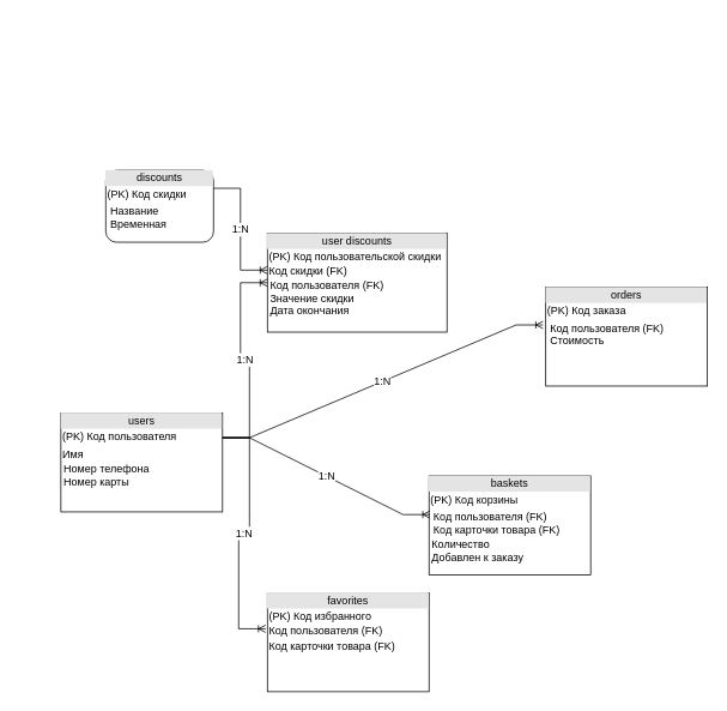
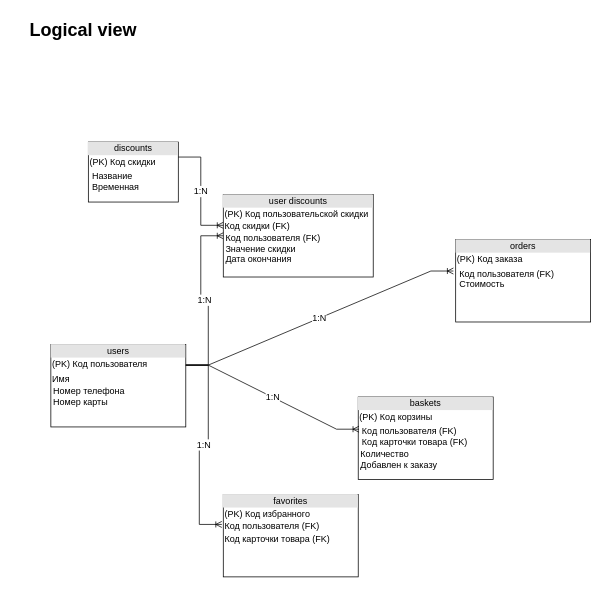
+ <mxCell id="8" value="Logical view" style="text;strokeColor=none;fillColor=none;html=1;fontSize=24;fontStyle=1;verticalAlign=middle;align=center;" parent="1" vertex="1"><mxGeometry x="20" y="20" width="180" height="40" as="geometry" /></mxCell>
- <mxCell id="7" value="&lt;div style=&quot;text-align: center; box-sizing: border-box; width: 100%; background: rgb(228, 228, 228); padding: 2px;&quot;&gt;discounts&lt;/div&gt;&lt;table style=&quot;width:100%;font-size:1em;&quot; cellpadding=&quot;2&quot; cellspacing=&quot;0&quot;&gt;&lt;tbody&gt;&lt;tr&gt;&lt;td&gt;(PK) Код скидки&lt;/td&gt;&lt;td&gt;&lt;br&gt;&lt;/td&gt;&lt;/tr&gt;&lt;tr&gt;&lt;td&gt;&amp;nbsp;Название&lt;br&gt;&amp;nbsp;Временная&lt;/td&gt;&lt;td&gt;&lt;/td&gt;&lt;/tr&gt;&lt;/tbody&gt;&lt;/table&gt;&lt;span style=&quot;&quot;&gt;&lt;br&gt;&lt;/span&gt;" style="verticalAlign=top;align=left;overflow=fill;html=1;rounded=1;" parent="1" vertex="1"><mxGeometry x="117" y="189" width="120" height="80" as="geometry" /></mxCell>
+ <mxCell id="7" value="&lt;div style=&quot;text-align: center; box-sizing: border-box; width: 100%; background: rgb(228, 228, 228); padding: 2px;&quot;&gt;discounts&lt;/div&gt;&lt;table style=&quot;width:100%;font-size:1em;&quot; cellpadding=&quot;2&quot; cellspacing=&quot;0&quot;&gt;&lt;tbody&gt;&lt;tr&gt;&lt;td&gt;(PK) Код скидки&lt;/td&gt;&lt;td&gt;&lt;br&gt;&lt;/td&gt;&lt;/tr&gt;&lt;tr&gt;&lt;td&gt;&amp;nbsp;Название&lt;br&gt;&amp;nbsp;Временная&lt;/td&gt;&lt;td&gt;&lt;/td&gt;&lt;/tr&gt;&lt;/tbody&gt;&lt;/table&gt;&lt;span style=&quot;&quot;&gt;&lt;br&gt;&lt;/span&gt;" style="verticalAlign=top;align=left;overflow=fill;html=1;" parent="1" vertex="1"><mxGeometry x="117" y="189" width="120" height="80" as="geometry" /></mxCell>
